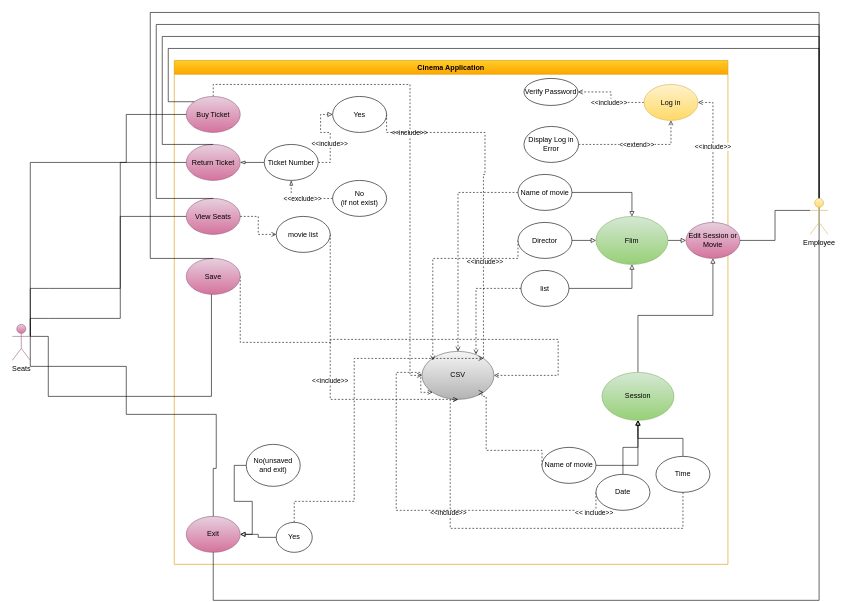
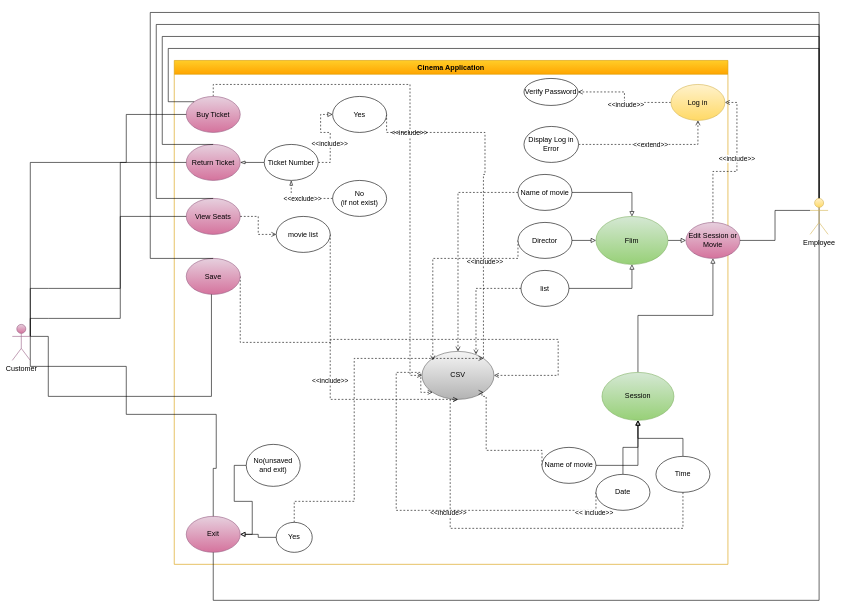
- <mxCell id="21" value="Log in" style="ellipse;whiteSpace=wrap;html=1;fillColor=#fff2cc;gradientColor=#ffd966;strokeColor=#d6b656;" vertex="1" parent="2"><mxGeometry x="783" y="40" width="90" height="60" as="geometry" /></mxCell>
+ <mxCell id="21" value="Log in" style="ellipse;whiteSpace=wrap;html=1;fillColor=#fff2cc;gradientColor=#ffd966;strokeColor=#d6b656;" vertex="1" parent="2"><mxGeometry x="828" y="40" width="90" height="60" as="geometry" /></mxCell>
- <mxCell id="68" value="Seats" style="shape=umlActor;verticalLabelPosition=bottom;verticalAlign=top;html=1;outlineConnect=0;fillColor=#e6d0de;gradientColor=#d5739d;strokeColor=#996185;" vertex="1" parent="1"><mxGeometry x="20" y="540" width="30" height="60" as="geometry" /></mxCell>
+ <mxCell id="68" value="Customer" style="shape=umlActor;verticalLabelPosition=bottom;verticalAlign=top;html=1;outlineConnect=0;fillColor=#e6d0de;gradientColor=#d5739d;strokeColor=#996185;" vertex="1" parent="1"><mxGeometry x="20" y="540" width="30" height="60" as="geometry" /></mxCell>
